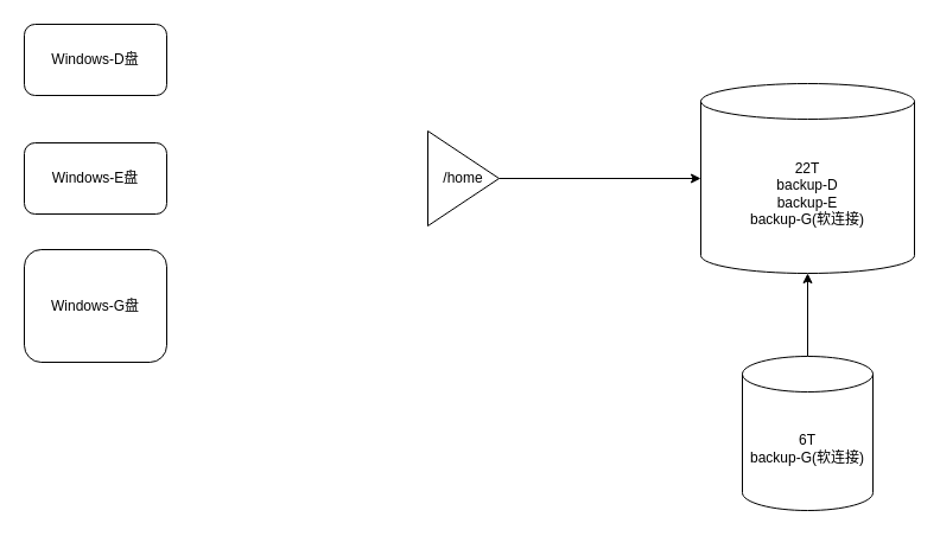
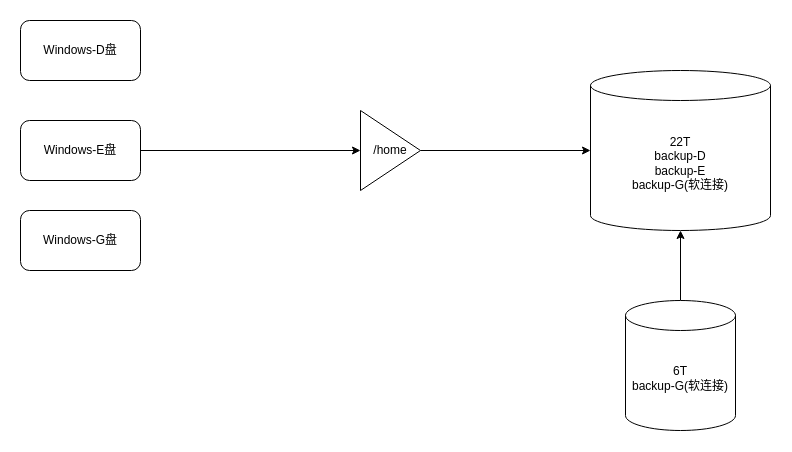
+ <mxCell id="4" style="edgeStyle=orthogonalEdgeStyle;rounded=0;orthogonalLoop=1;jettySize=auto;html=1;" edge="1" parent="1" source="5" target="8"><mxGeometry relative="1" as="geometry" /></mxCell>
- <mxCell id="3" value="Windows-G盘" style="rounded=1;whiteSpace=wrap;html=1;" vertex="1" parent="1"><mxGeometry x="20" y="210" width="120" height="95" as="geometry" /></mxCell>
+ <mxCell id="3" value="Windows-G盘" style="rounded=1;whiteSpace=wrap;html=1;" vertex="1" parent="1"><mxGeometry x="20" y="210" width="120" height="60" as="geometry" /></mxCell>
